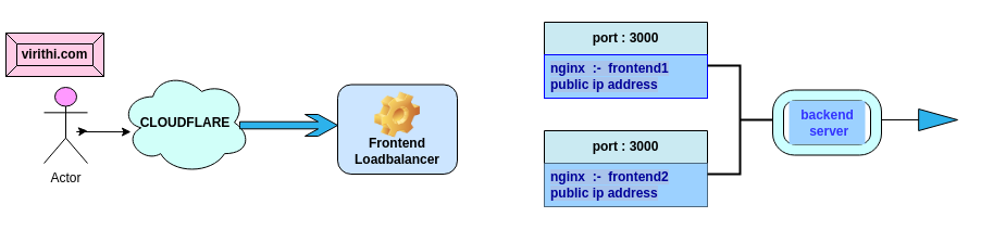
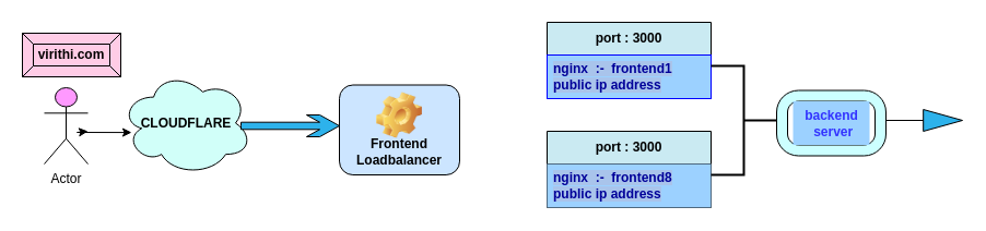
- <mxCell id="11" value="&lt;b&gt;virithi.com&lt;/b&gt;" style="labelPosition=center;verticalLabelPosition=middle;align=center;html=1;shape=mxgraph.basic.button;dx=10;whiteSpace=wrap;fillColor=#FFCCE6;" vertex="1" parent="1"><mxGeometry x="5" y="30" width="90" height="40" as="geometry" /></mxCell>
+ <mxCell id="11" value="&lt;b&gt;virithi.com&lt;/b&gt;" style="labelPosition=center;verticalLabelPosition=middle;align=center;html=1;shape=mxgraph.basic.button;dx=10;whiteSpace=wrap;fillColor=#FFCCE6;" vertex="1" parent="1"><mxGeometry x="20" y="30" width="90" height="40" as="geometry" /></mxCell>
- <mxCell id="8" value="&lt;b style=&quot;background-color: rgb(169, 196, 235);&quot;&gt;&lt;font color=&quot;#000099&quot;&gt;nginx&amp;nbsp; :-&amp;nbsp; frontend2&lt;/font&gt;&lt;/b&gt;&lt;div&gt;&lt;b style=&quot;background-color: rgb(169, 196, 235);&quot;&gt;&lt;font color=&quot;#000099&quot;&gt;public ip address&lt;/font&gt;&lt;/b&gt;&lt;/div&gt;" style="text;strokeColor=none;fillColor=#9CD1FF;align=left;verticalAlign=middle;spacingLeft=4;spacingRight=4;overflow=hidden;points=[[0,0.5],[1,0.5]];portConstraint=eastwest;rotatable=0;whiteSpace=wrap;html=1;" vertex="1" parent="7"><mxGeometry y="30" width="150" height="40" as="geometry" /></mxCell>
+ <mxCell id="8" value="&lt;b style=&quot;background-color: rgb(169, 196, 235);&quot;&gt;&lt;font color=&quot;#000099&quot;&gt;nginx&amp;nbsp; :-&amp;nbsp; frontend8&lt;/font&gt;&lt;/b&gt;&lt;div&gt;&lt;b style=&quot;background-color: rgb(169, 196, 235);&quot;&gt;&lt;font color=&quot;#000099&quot;&gt;public ip address&lt;/font&gt;&lt;/b&gt;&lt;/div&gt;" style="text;strokeColor=none;fillColor=#9CD1FF;align=left;verticalAlign=middle;spacingLeft=4;spacingRight=4;overflow=hidden;points=[[0,0.5],[1,0.5]];portConstraint=eastwest;rotatable=0;whiteSpace=wrap;html=1;" vertex="1" parent="7"><mxGeometry y="30" width="150" height="40" as="geometry" /></mxCell>
